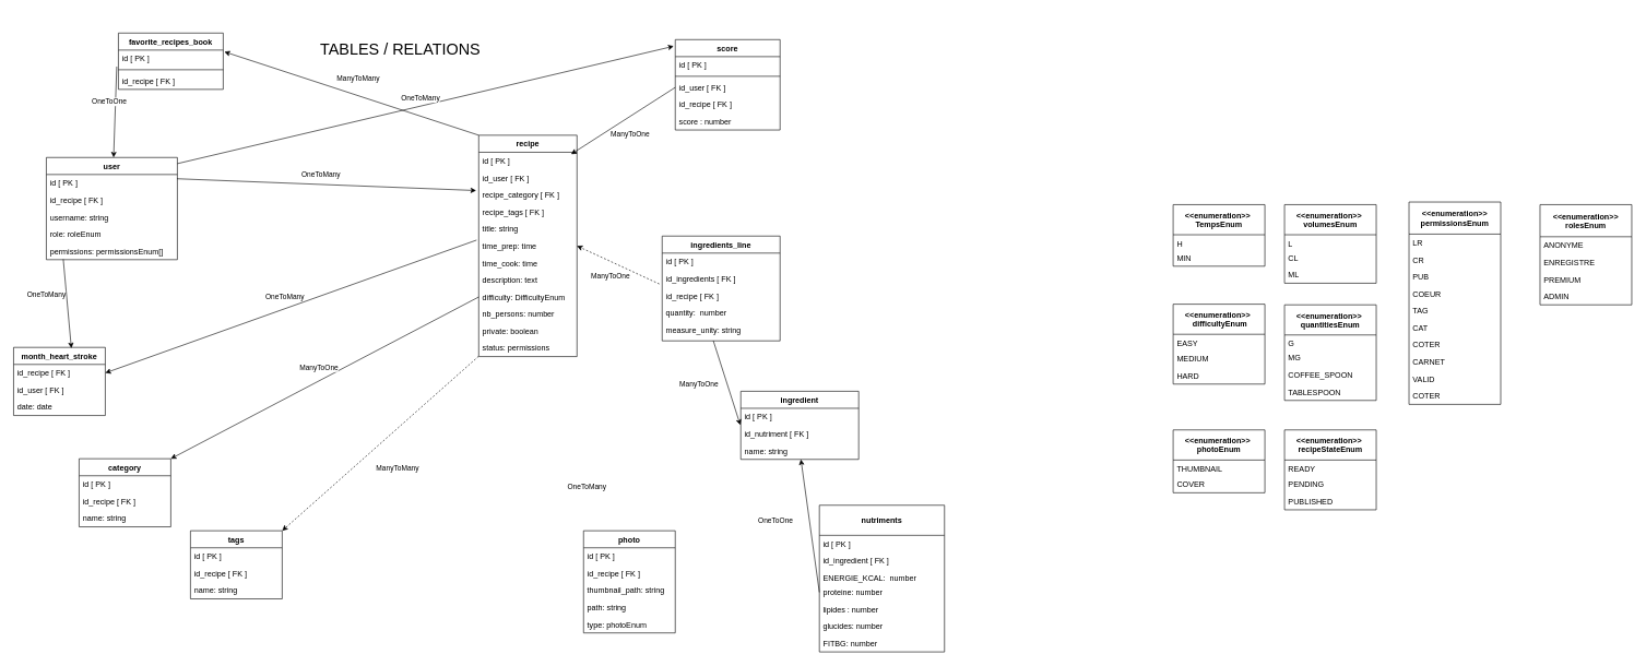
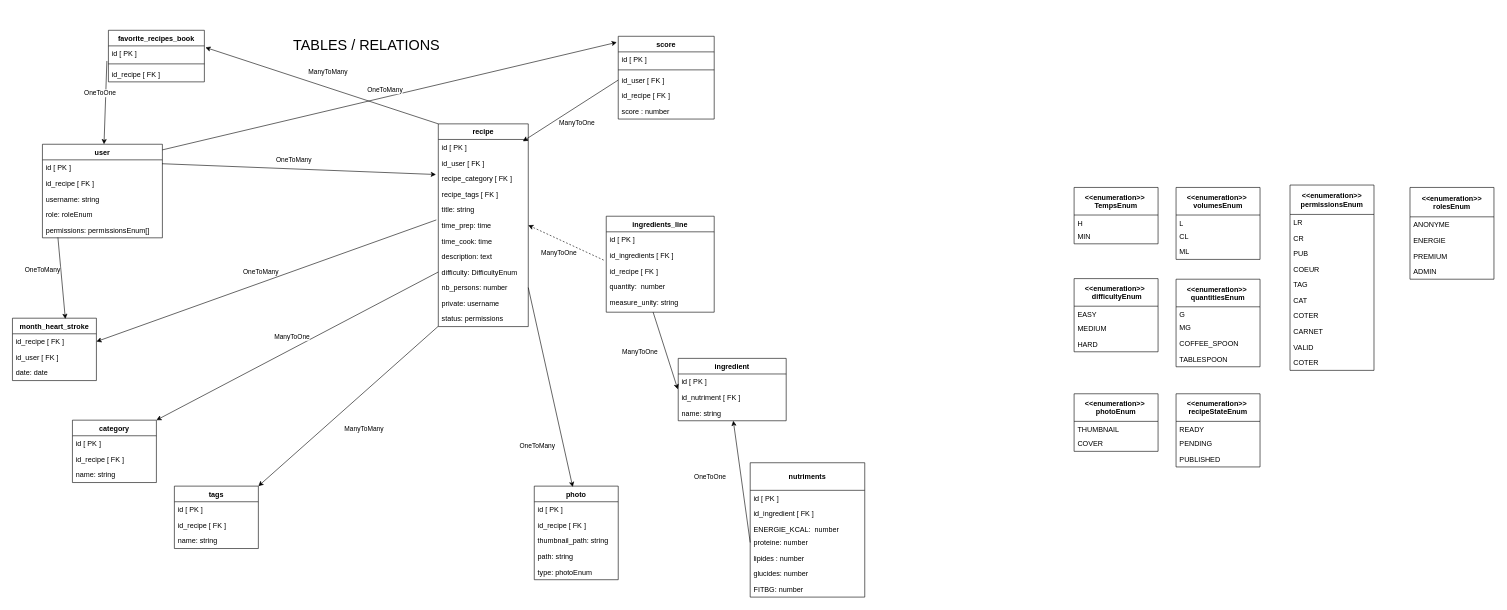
- <mxCell id="36" value="ENREGISTRE" style="text;strokeColor=none;fillColor=none;align=left;verticalAlign=top;spacingLeft=4;spacingRight=4;overflow=hidden;rotatable=0;points=[[0,0.5],[1,0.5]];portConstraint=eastwest;" parent="34" vertex="1"><mxGeometry y="75" width="140" height="26" as="geometry" /></mxCell>
+ <mxCell id="36" value="ENERGIE" style="text;strokeColor=none;fillColor=none;align=left;verticalAlign=top;spacingLeft=4;spacingRight=4;overflow=hidden;rotatable=0;points=[[0,0.5],[1,0.5]];portConstraint=eastwest;" parent="34" vertex="1"><mxGeometry y="75" width="140" height="26" as="geometry" /></mxCell>
- <mxCell id="30" value="private: boolean" style="text;strokeColor=none;fillColor=none;align=left;verticalAlign=top;spacingLeft=4;spacingRight=4;overflow=hidden;rotatable=0;points=[[0,0.5],[1,0.5]];portConstraint=eastwest;" parent="19" vertex="1"><mxGeometry y="286" width="150" height="26" as="geometry" /></mxCell>
+ <mxCell id="30" value="private: username" style="text;strokeColor=none;fillColor=none;align=left;verticalAlign=top;spacingLeft=4;spacingRight=4;overflow=hidden;rotatable=0;points=[[0,0.5],[1,0.5]];portConstraint=eastwest;" parent="19" vertex="1"><mxGeometry y="286" width="150" height="26" as="geometry" /></mxCell>
+ <mxCell id="9" value="" style="endArrow=classic;html=1;entryX=0.458;entryY=0.009;entryDx=0;entryDy=0;entryPerimeter=0;exitX=1;exitY=0.5;exitDx=0;exitDy=0;" parent="1" source="29" target="128" edge="1"><mxGeometry relative="1" as="geometry"><mxPoint x="970.002" y="540" as="sourcePoint" /><mxPoint x="970.47" y="620.713" as="targetPoint" /></mxGeometry></mxCell>
- <mxCell id="12" value="" style="endArrow=classic;html=1;exitX=-0.002;exitY=0.988;exitDx=0;exitDy=0;exitPerimeter=0;entryX=1;entryY=0;entryDx=0;entryDy=0;dashed=1;" parent="1" source="31" target="82" edge="1"><mxGeometry relative="1" as="geometry"><mxPoint x="769.2" y="623.906" as="sourcePoint" /><mxPoint x="460" y="800.5" as="targetPoint" /></mxGeometry></mxCell>
+ <mxCell id="12" value="" style="endArrow=classic;html=1;exitX=-0.002;exitY=0.988;exitDx=0;exitDy=0;exitPerimeter=0;entryX=1;entryY=0;entryDx=0;entryDy=0;" parent="1" source="31" target="82" edge="1"><mxGeometry relative="1" as="geometry"><mxPoint x="769.2" y="623.906" as="sourcePoint" /><mxPoint x="460" y="800.5" as="targetPoint" /></mxGeometry></mxCell>
